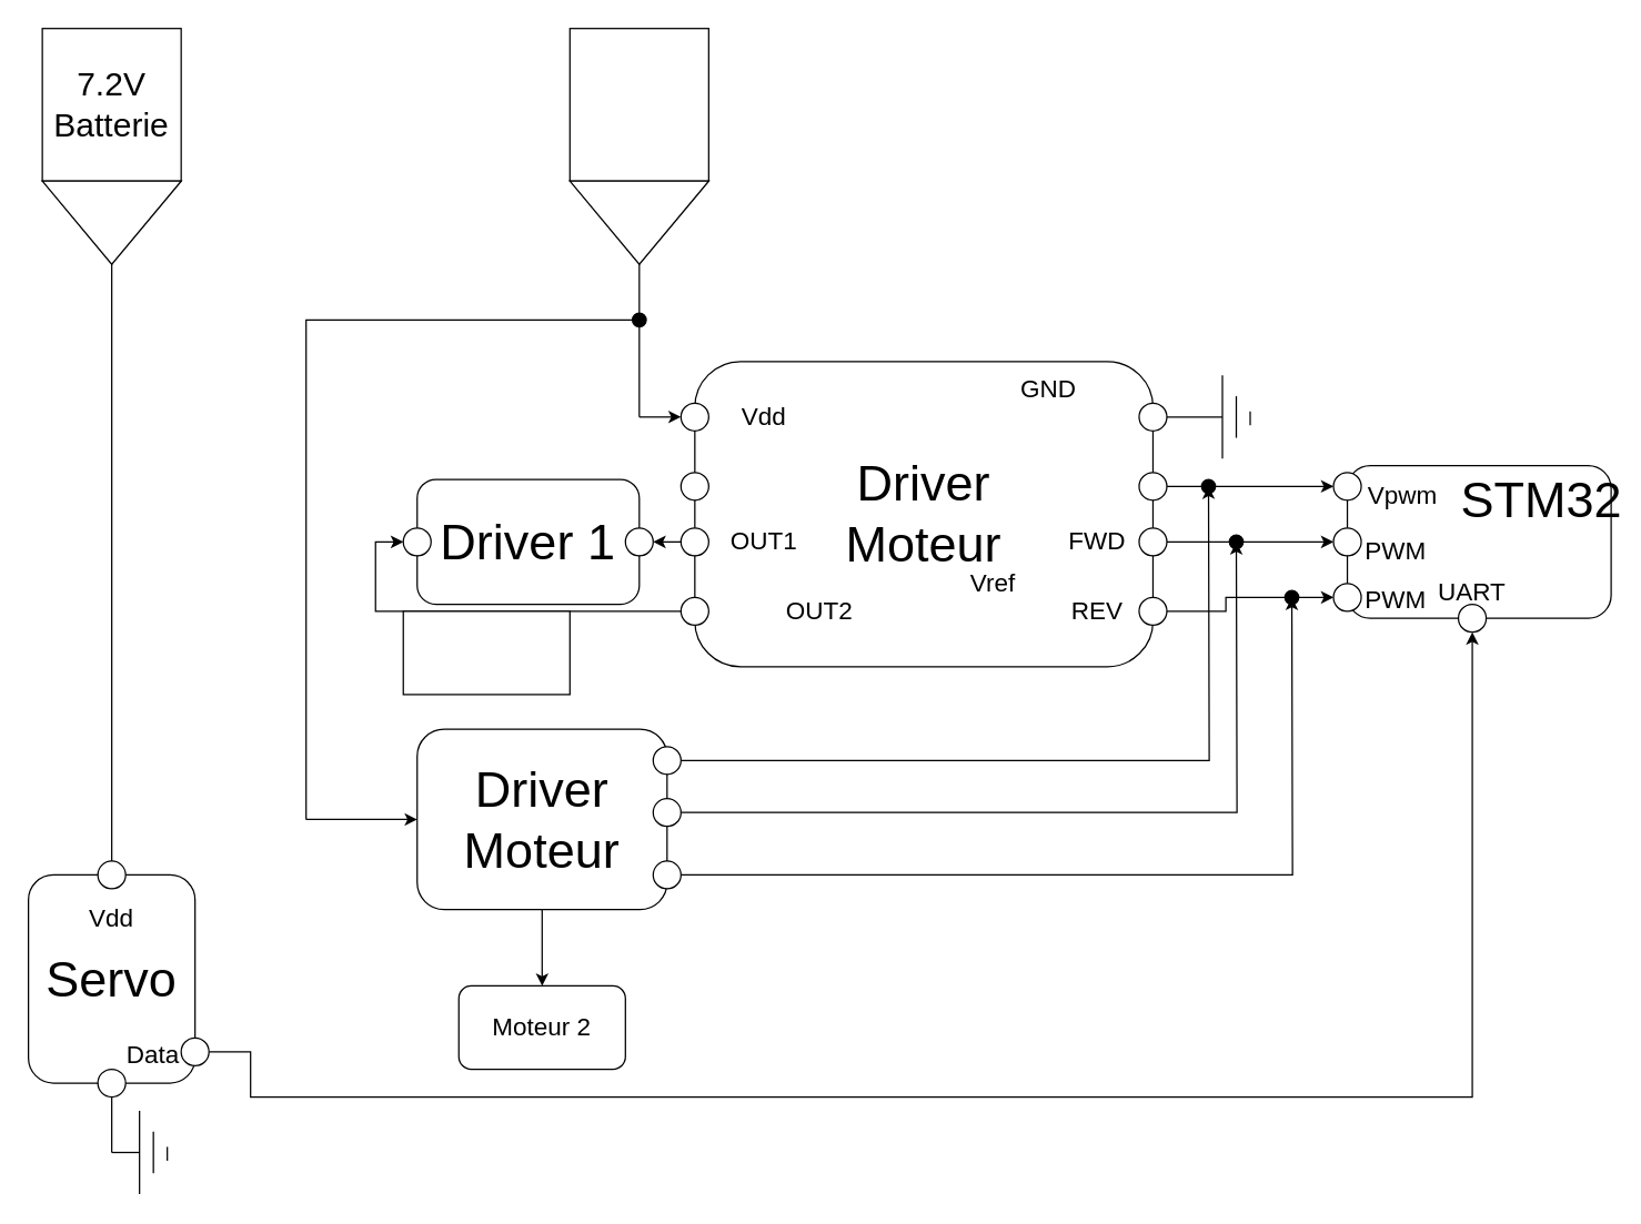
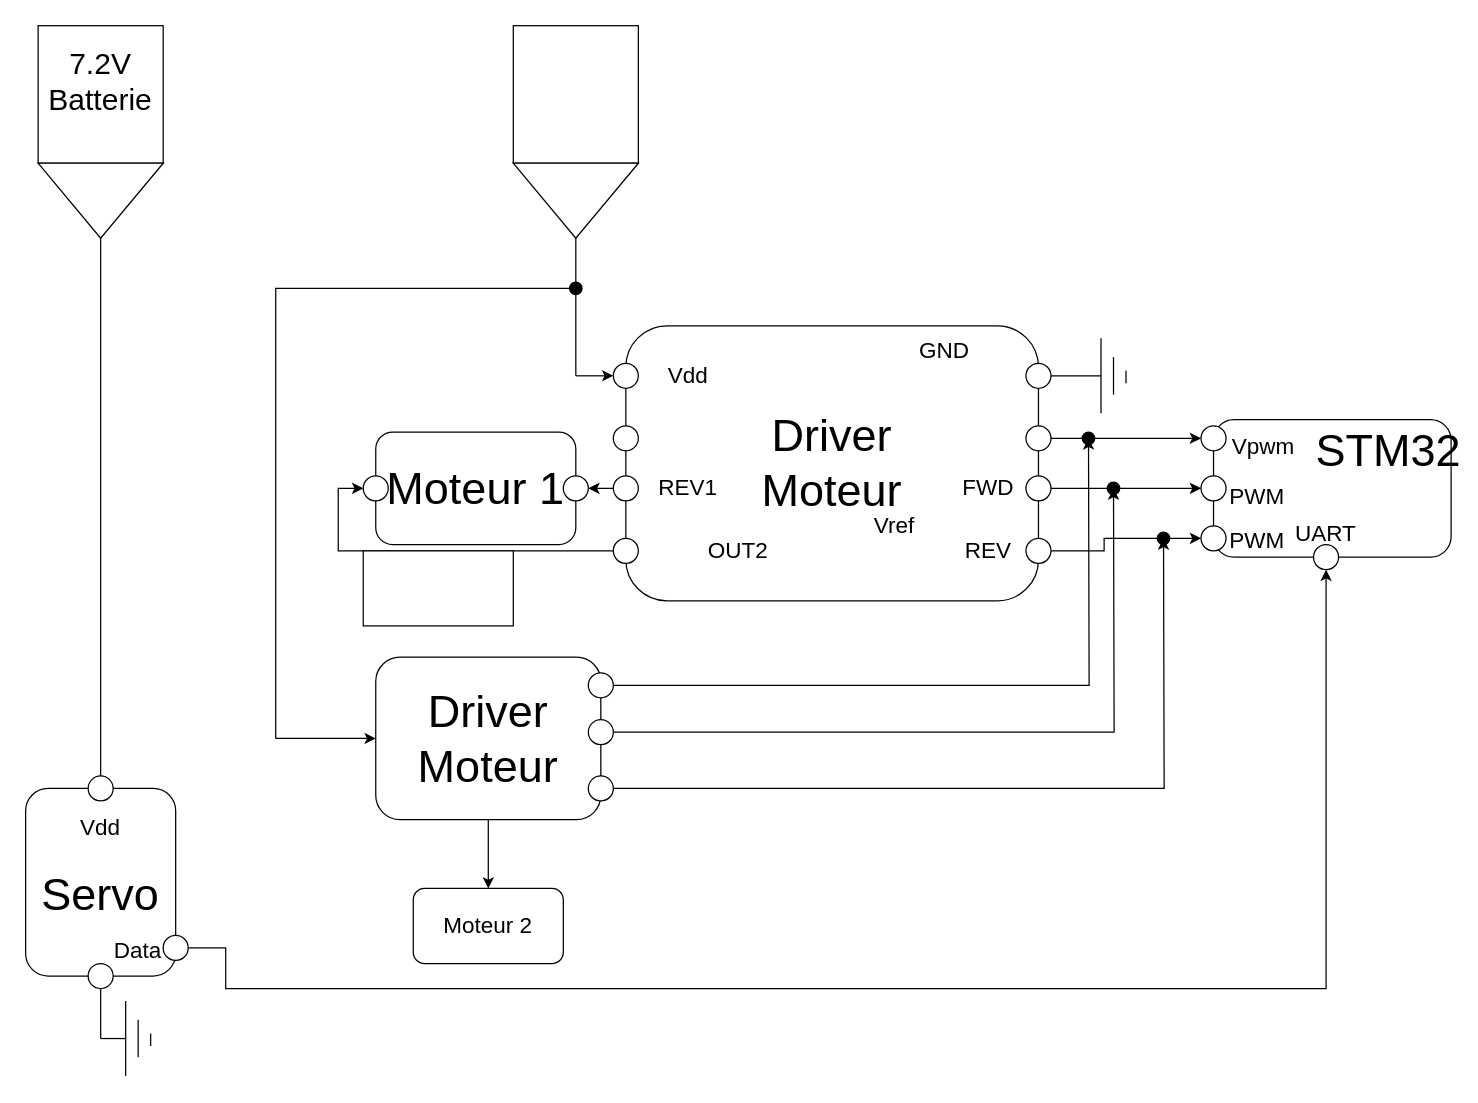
- <mxCell id="81" value="&lt;font style=&quot;font-size: 24px;&quot;&gt;7.2V&lt;br&gt;Batterie&lt;/font&gt;" style="text;html=1;strokeColor=none;fillColor=none;align=center;verticalAlign=middle;whiteSpace=wrap;rounded=0;" vertex="1" parent="1"><mxGeometry x="50" y="60" width="60" height="30" as="geometry" /></mxCell>
+ <mxCell id="81" value="&lt;font style=&quot;font-size: 24px;&quot;&gt;7.2V&lt;br&gt;Batterie&lt;/font&gt;" style="text;html=1;strokeColor=none;fillColor=none;align=center;verticalAlign=middle;whiteSpace=wrap;rounded=0;" vertex="1" parent="1"><mxGeometry x="50" y="50" width="60" height="30" as="geometry" /></mxCell>
- <mxCell id="18" value="Driver 1" style="text;html=1;strokeColor=none;fillColor=none;align=center;verticalAlign=middle;whiteSpace=wrap;rounded=0;fontSize=36;" parent="1" vertex="1"><mxGeometry x="300" y="375" width="160" height="30" as="geometry" /></mxCell>
+ <mxCell id="18" value="Moteur 1" style="text;html=1;strokeColor=none;fillColor=none;align=center;verticalAlign=middle;whiteSpace=wrap;rounded=0;fontSize=36;" parent="1" vertex="1"><mxGeometry x="300" y="375" width="160" height="30" as="geometry" /></mxCell>
- <mxCell id="30" value="OUT1" style="text;html=1;strokeColor=none;fillColor=none;align=center;verticalAlign=middle;whiteSpace=wrap;rounded=0;fontSize=18;" parent="1" vertex="1"><mxGeometry x="520" y="375" width="60" height="30" as="geometry" /></mxCell>
+ <mxCell id="30" value="REV1" style="text;html=1;strokeColor=none;fillColor=none;align=center;verticalAlign=middle;whiteSpace=wrap;rounded=0;fontSize=18;" parent="1" vertex="1"><mxGeometry x="520" y="375" width="60" height="30" as="geometry" /></mxCell>
- <mxCell id="62" value="Servo" style="text;html=1;strokeColor=none;fillColor=none;align=center;verticalAlign=middle;whiteSpace=wrap;rounded=0;fontSize=36;" parent="1" vertex="1"><mxGeometry x="30" y="690" width="100" height="30" as="geometry" /></mxCell>
+ <mxCell id="62" value="Servo" style="text;html=1;strokeColor=none;fillColor=none;align=center;verticalAlign=middle;whiteSpace=wrap;rounded=0;fontSize=36;" parent="1" vertex="1"><mxGeometry x="30" y="700" width="100" height="30" as="geometry" /></mxCell>
